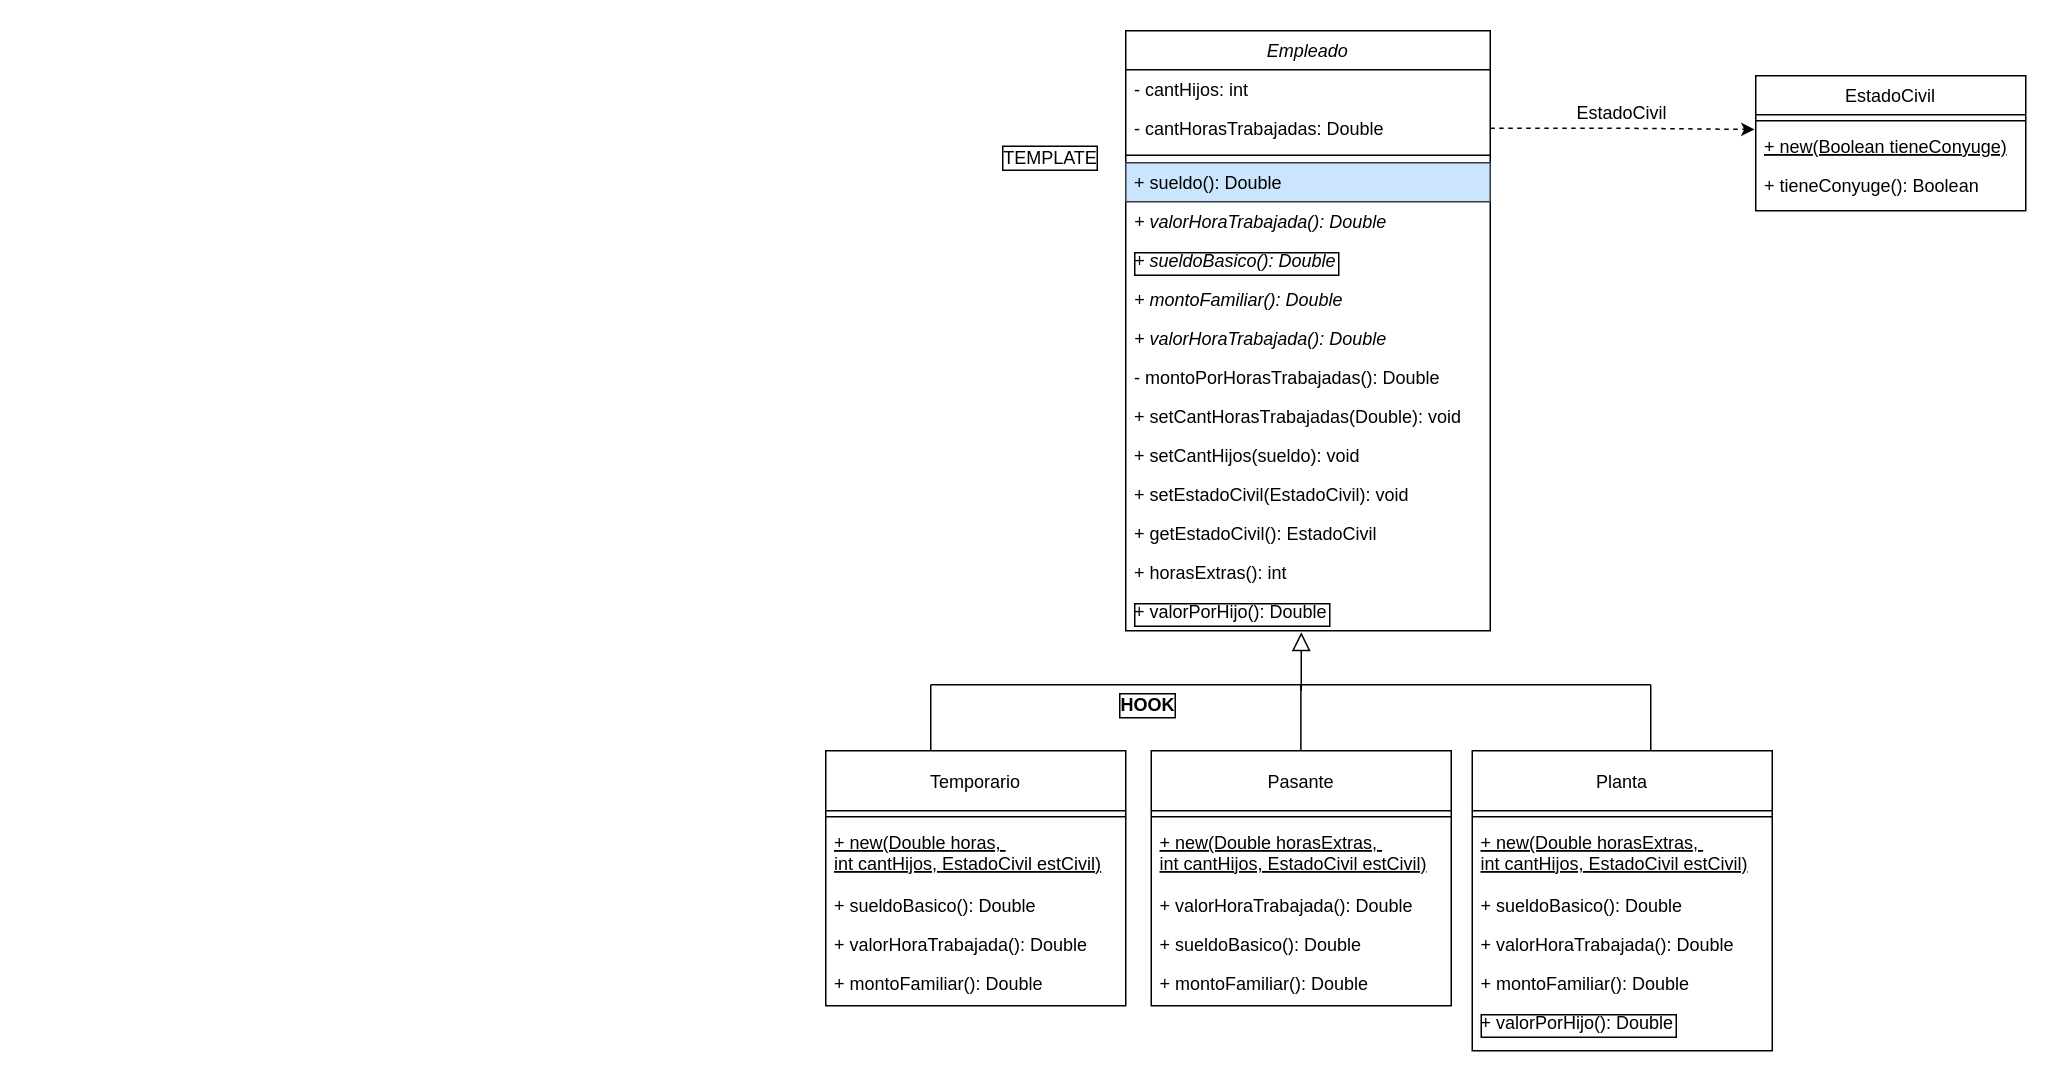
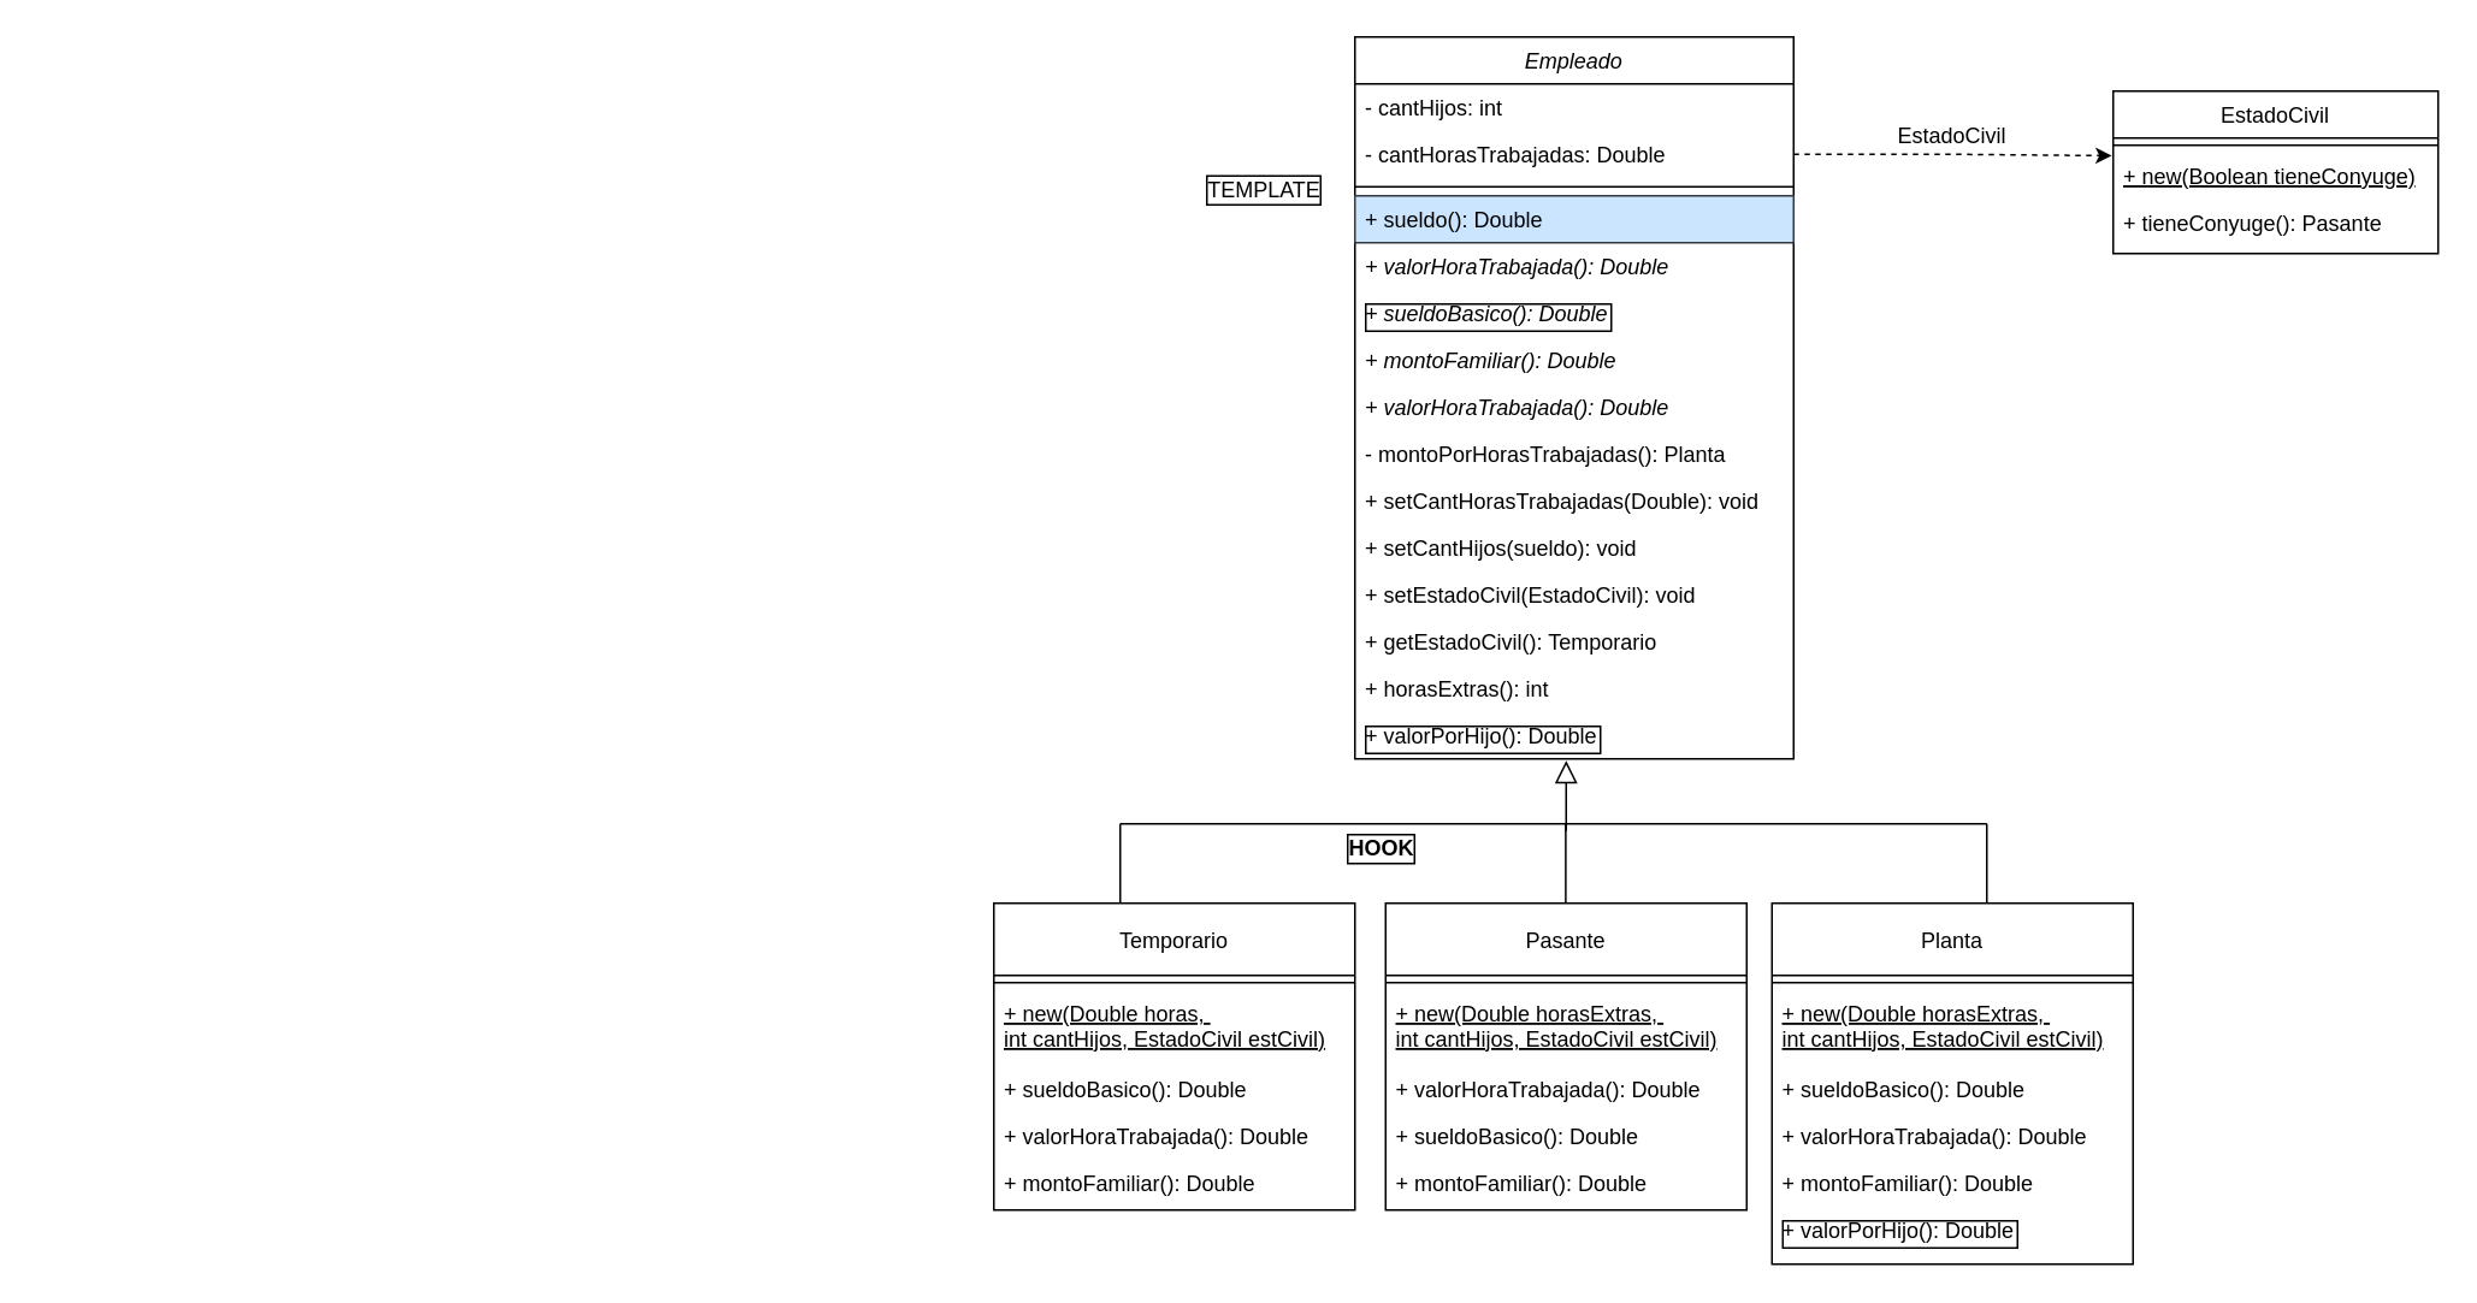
- <mxCell id="5" value="+ tieneConyuge(): Boolean" style="text;align=left;verticalAlign=top;spacingLeft=4;spacingRight=4;overflow=hidden;rotatable=0;points=[[0,0.5],[1,0.5]];portConstraint=eastwest;" vertex="1" parent="2"><mxGeometry y="60" width="180" height="26" as="geometry" /></mxCell>
+ <mxCell id="5" value="+ tieneConyuge(): Pasante" style="text;align=left;verticalAlign=top;spacingLeft=4;spacingRight=4;overflow=hidden;rotatable=0;points=[[0,0.5],[1,0.5]];portConstraint=eastwest;" vertex="1" parent="2"><mxGeometry y="60" width="180" height="26" as="geometry" /></mxCell>
- <mxCell id="17" value="- montoPorHorasTrabajadas(): Double" style="text;align=left;verticalAlign=top;spacingLeft=4;spacingRight=4;overflow=hidden;rotatable=0;points=[[0,0.5],[1,0.5]];portConstraint=eastwest;fontStyle=0" vertex="1" parent="8"><mxGeometry y="218" width="243" height="26" as="geometry" /></mxCell>
+ <mxCell id="17" value="- montoPorHorasTrabajadas(): Planta" style="text;align=left;verticalAlign=top;spacingLeft=4;spacingRight=4;overflow=hidden;rotatable=0;points=[[0,0.5],[1,0.5]];portConstraint=eastwest;fontStyle=0" vertex="1" parent="8"><mxGeometry y="218" width="243" height="26" as="geometry" /></mxCell>
- <mxCell id="21" value="+ getEstadoCivil(): EstadoCivil" style="text;align=left;verticalAlign=top;spacingLeft=4;spacingRight=4;overflow=hidden;rotatable=0;points=[[0,0.5],[1,0.5]];portConstraint=eastwest;fontStyle=0" vertex="1" parent="8"><mxGeometry y="322" width="243" height="26" as="geometry" /></mxCell>
+ <mxCell id="21" value="+ getEstadoCivil(): Temporario" style="text;align=left;verticalAlign=top;spacingLeft=4;spacingRight=4;overflow=hidden;rotatable=0;points=[[0,0.5],[1,0.5]];portConstraint=eastwest;fontStyle=0" vertex="1" parent="8"><mxGeometry y="322" width="243" height="26" as="geometry" /></mxCell>
